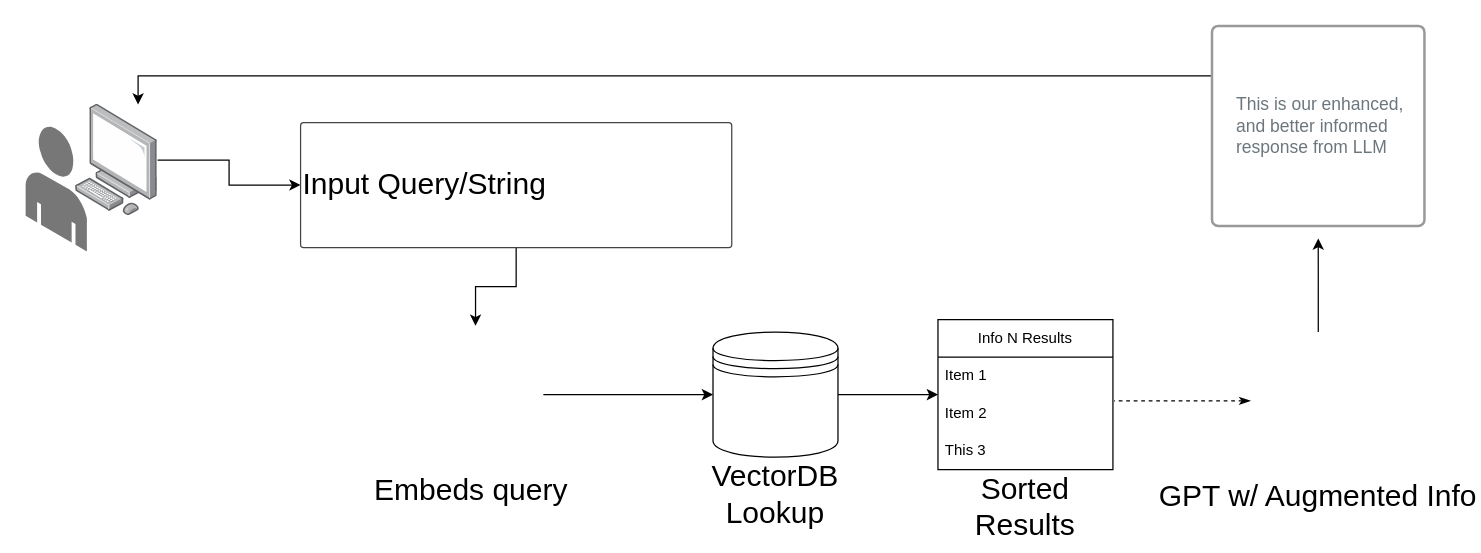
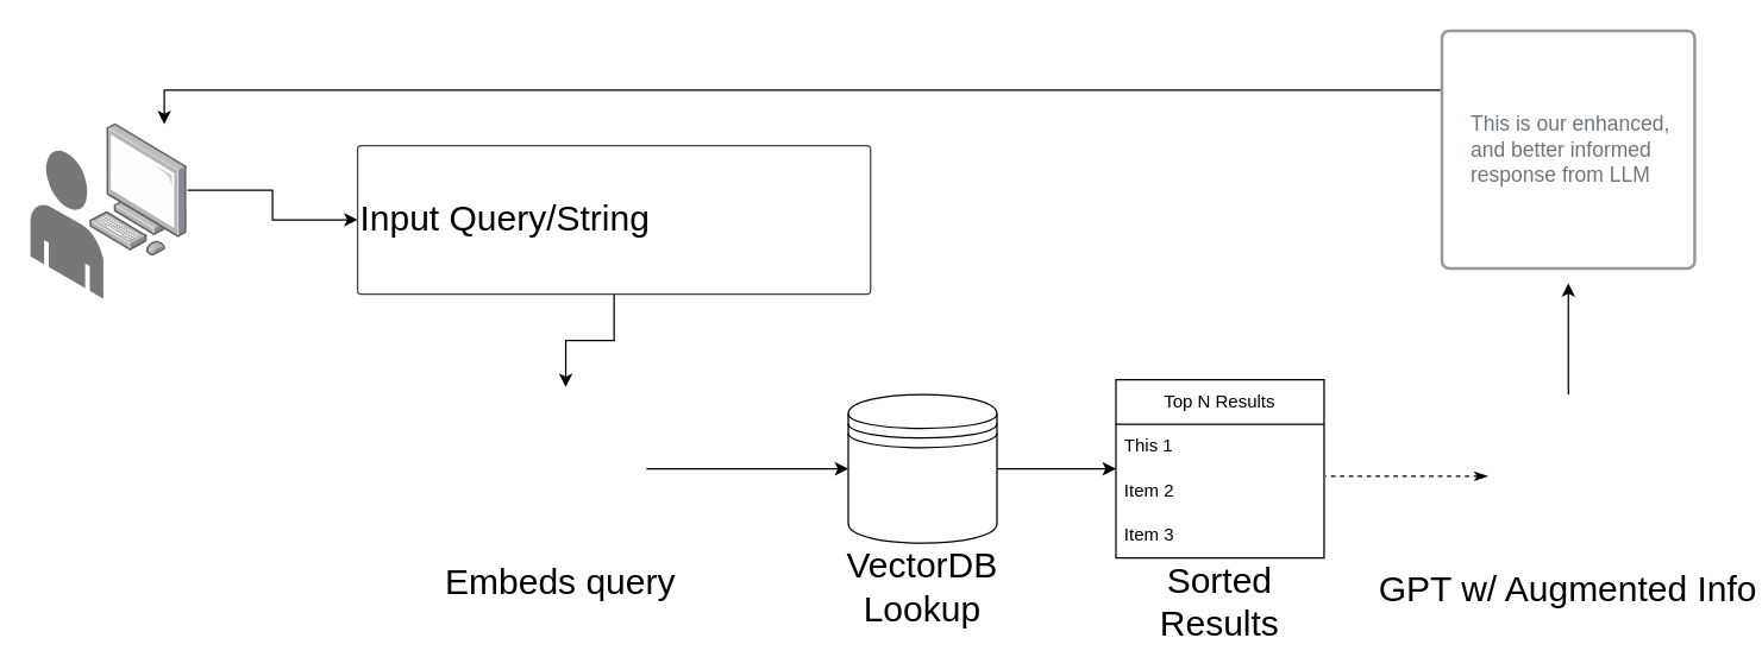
- <mxCell id="12" value="Info N Results" style="swimlane;fontStyle=0;childLayout=stackLayout;horizontal=1;startSize=30;horizontalStack=0;resizeParent=1;resizeParentMax=0;resizeLast=0;collapsible=1;marginBottom=0;whiteSpace=wrap;html=1;" vertex="1" parent="1"><mxGeometry x="750" y="255" width="140" height="120" as="geometry" /></mxCell>
+ <mxCell id="12" value="Top N Results" style="swimlane;fontStyle=0;childLayout=stackLayout;horizontal=1;startSize=30;horizontalStack=0;resizeParent=1;resizeParentMax=0;resizeLast=0;collapsible=1;marginBottom=0;whiteSpace=wrap;html=1;" vertex="1" parent="1"><mxGeometry x="750" y="255" width="140" height="120" as="geometry" /></mxCell>
- <mxCell id="13" value="Item 1" style="text;strokeColor=none;fillColor=none;align=left;verticalAlign=middle;spacingLeft=4;spacingRight=4;overflow=hidden;points=[[0,0.5],[1,0.5]];portConstraint=eastwest;rotatable=0;whiteSpace=wrap;html=1;" vertex="1" parent="12"><mxGeometry y="30" width="140" height="30" as="geometry" /></mxCell>
+ <mxCell id="13" value="This 1" style="text;strokeColor=none;fillColor=none;align=left;verticalAlign=middle;spacingLeft=4;spacingRight=4;overflow=hidden;points=[[0,0.5],[1,0.5]];portConstraint=eastwest;rotatable=0;whiteSpace=wrap;html=1;" vertex="1" parent="12"><mxGeometry y="30" width="140" height="30" as="geometry" /></mxCell>
- <mxCell id="15" value="This 3" style="text;strokeColor=none;fillColor=none;align=left;verticalAlign=middle;spacingLeft=4;spacingRight=4;overflow=hidden;points=[[0,0.5],[1,0.5]];portConstraint=eastwest;rotatable=0;whiteSpace=wrap;html=1;" vertex="1" parent="12"><mxGeometry y="90" width="140" height="30" as="geometry" /></mxCell>
+ <mxCell id="15" value="Item 3" style="text;strokeColor=none;fillColor=none;align=left;verticalAlign=middle;spacingLeft=4;spacingRight=4;overflow=hidden;points=[[0,0.5],[1,0.5]];portConstraint=eastwest;rotatable=0;whiteSpace=wrap;html=1;" vertex="1" parent="12"><mxGeometry y="90" width="140" height="30" as="geometry" /></mxCell>
